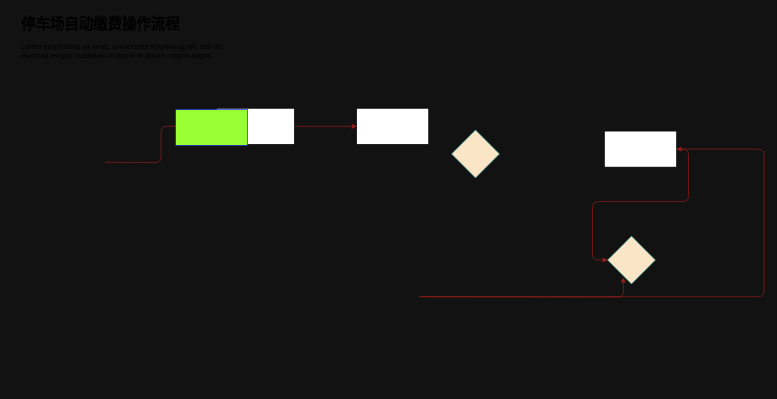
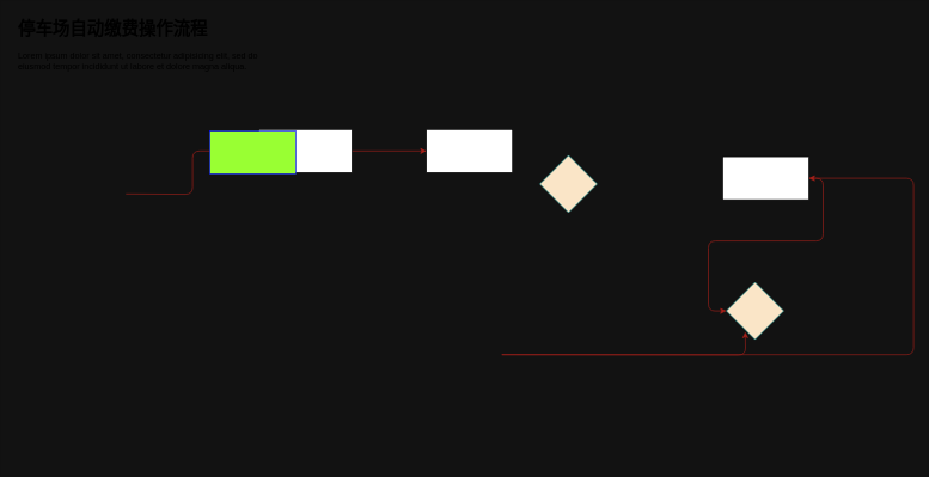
- <mxCell id="2" value="&lt;h1&gt;停车场自动缴费操作流程&lt;/h1&gt;&lt;p&gt;Lorem ipsum dolor sit amet, consectetur adipisicing elit, sed do eiusmod tempor incididunt ut labore et dolore magna aliqua.&lt;/p&gt;" style="text;html=1;strokeColor=none;fillColor=none;spacing=5;spacingTop=-20;whiteSpace=wrap;overflow=hidden;rounded=0;" parent="1" vertex="1"><mxGeometry x="30" y="20" width="370" height="100" as="geometry" /></mxCell>
+ <mxCell id="2" value="&lt;h1&gt;停车场自动缴费操作流程&lt;/h1&gt;&lt;p&gt;Lorem ipsum dolor sit amet, consectetur adipisicing elit, sed do eiusmod tempor incididunt ut labore et dolore magna aliqua.&lt;/p&gt;" style="text;html=1;strokeColor=none;fillColor=none;spacing=5;spacingTop=-20;whiteSpace=wrap;overflow=hidden;rounded=0;" parent="1" vertex="1"><mxGeometry x="20" y="20" width="370" height="100" as="geometry" /></mxCell>
